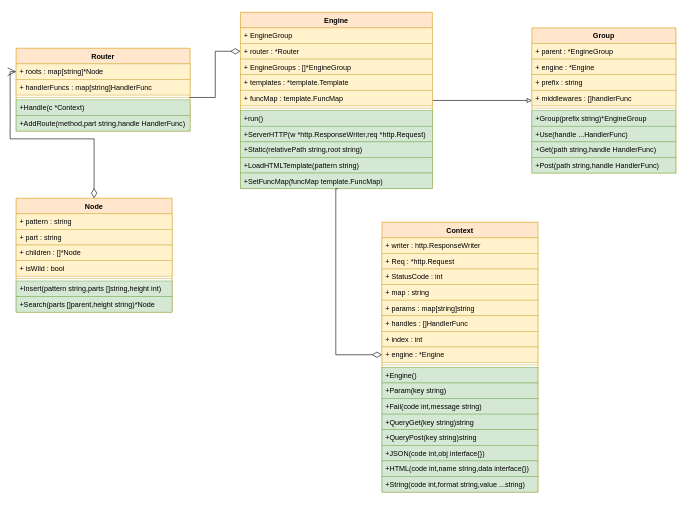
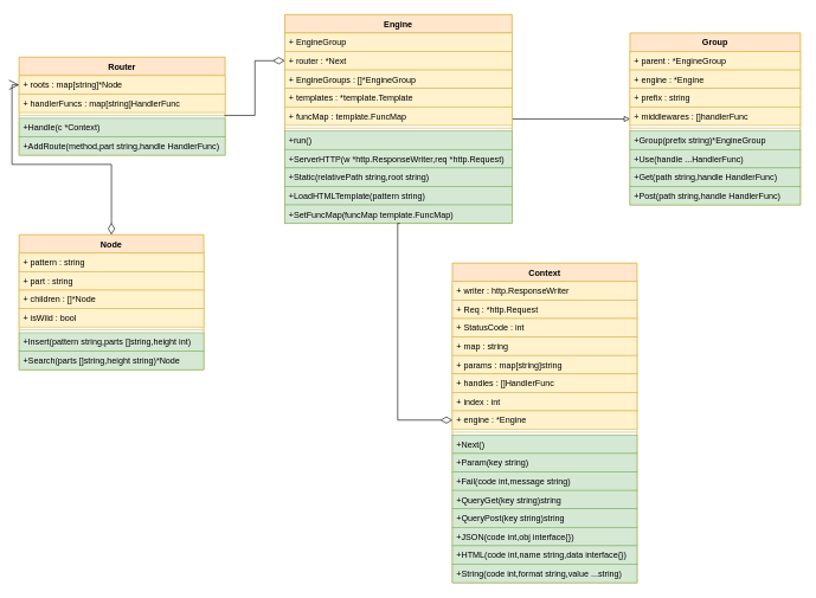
- <mxCell id="5" value="+ router : *Router" style="text;strokeColor=#d6b656;fillColor=#fff2cc;align=left;verticalAlign=top;spacingLeft=4;spacingRight=4;overflow=hidden;rotatable=0;points=[[0,0.5],[1,0.5]];portConstraint=eastwest;" vertex="1" parent="3"><mxGeometry y="52" width="320" height="26" as="geometry" /></mxCell>
+ <mxCell id="5" value="+ router : *Next" style="text;strokeColor=#d6b656;fillColor=#fff2cc;align=left;verticalAlign=top;spacingLeft=4;spacingRight=4;overflow=hidden;rotatable=0;points=[[0,0.5],[1,0.5]];portConstraint=eastwest;" vertex="1" parent="3"><mxGeometry y="52" width="320" height="26" as="geometry" /></mxCell>
- <mxCell id="50" value="+Search(parts []parent,height string)*Node" style="text;strokeColor=#82b366;fillColor=#d5e8d4;align=left;verticalAlign=top;spacingLeft=4;spacingRight=4;overflow=hidden;rotatable=0;points=[[0,0.5],[1,0.5]];portConstraint=eastwest;" vertex="1" parent="43"><mxGeometry y="164" width="260" height="26" as="geometry" /></mxCell>
+ <mxCell id="50" value="+Search(parts []string,height string)*Node" style="text;strokeColor=#82b366;fillColor=#d5e8d4;align=left;verticalAlign=top;spacingLeft=4;spacingRight=4;overflow=hidden;rotatable=0;points=[[0,0.5],[1,0.5]];portConstraint=eastwest;" vertex="1" parent="43"><mxGeometry y="164" width="260" height="26" as="geometry" /></mxCell>
- <mxCell id="35" value="+Engine()" style="text;strokeColor=#82b366;fillColor=#d5e8d4;align=left;verticalAlign=top;spacingLeft=4;spacingRight=4;overflow=hidden;rotatable=0;points=[[0,0.5],[1,0.5]];portConstraint=eastwest;" vertex="1" parent="25"><mxGeometry y="242" width="260" height="26" as="geometry" /></mxCell>
+ <mxCell id="35" value="+Next()" style="text;strokeColor=#82b366;fillColor=#d5e8d4;align=left;verticalAlign=top;spacingLeft=4;spacingRight=4;overflow=hidden;rotatable=0;points=[[0,0.5],[1,0.5]];portConstraint=eastwest;" vertex="1" parent="25"><mxGeometry y="242" width="260" height="26" as="geometry" /></mxCell>
